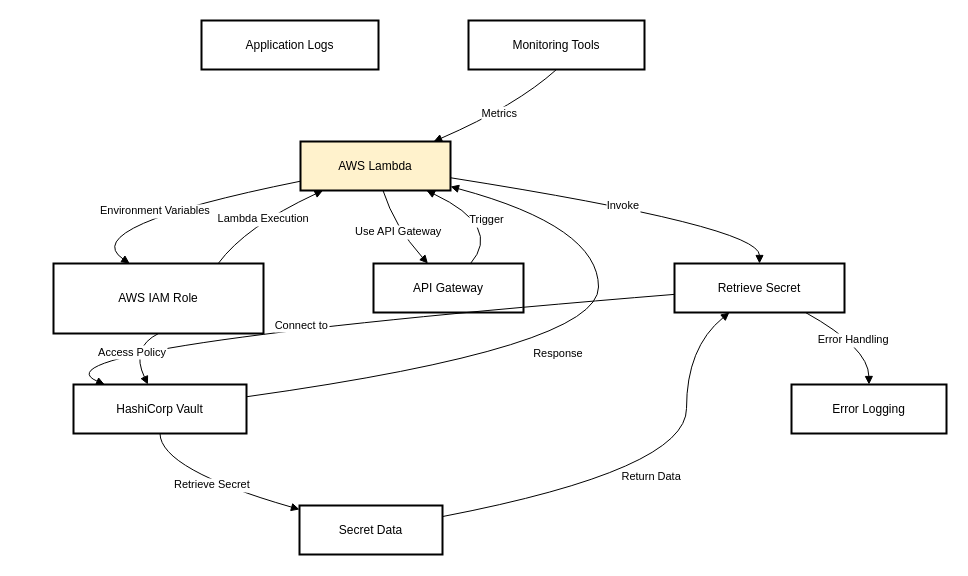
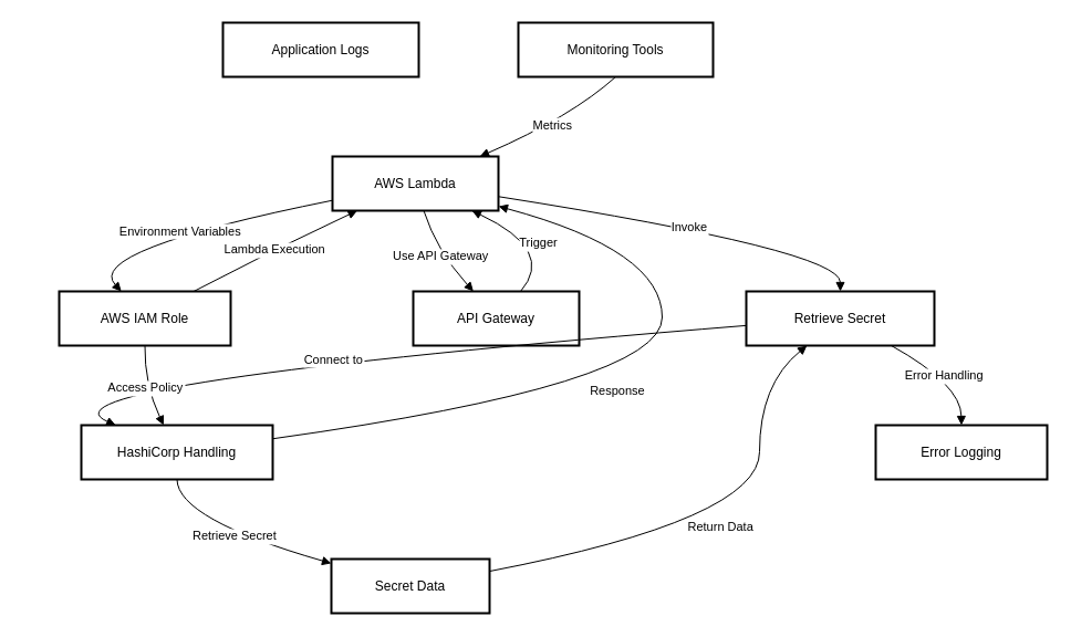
- <mxCell id="2" value="AWS Lambda" style="whiteSpace=wrap;strokeWidth=2;fillColor=#fff2cc;" vertex="1" parent="1"><mxGeometry x="300" y="141" width="150" height="49" as="geometry" /></mxCell>
+ <mxCell id="2" value="AWS Lambda" style="whiteSpace=wrap;strokeWidth=2;" vertex="1" parent="1"><mxGeometry x="300" y="141" width="150" height="49" as="geometry" /></mxCell>
- <mxCell id="7" value="AWS IAM Role" style="whiteSpace=wrap;strokeWidth=2;" vertex="1" parent="1"><mxGeometry x="53" y="263" width="210" height="70" as="geometry" /></mxCell>
+ <mxCell id="7" value="AWS IAM Role" style="whiteSpace=wrap;strokeWidth=2;" vertex="1" parent="1"><mxGeometry x="53" y="263" width="155" height="49" as="geometry" /></mxCell>
- <mxCell id="5" value="HashiCorp Vault" style="whiteSpace=wrap;strokeWidth=2;" vertex="1" parent="1"><mxGeometry x="73" y="384" width="173" height="49" as="geometry" /></mxCell>
+ <mxCell id="5" value="HashiCorp Handling" style="whiteSpace=wrap;strokeWidth=2;" vertex="1" parent="1"><mxGeometry x="73" y="384" width="173" height="49" as="geometry" /></mxCell>
